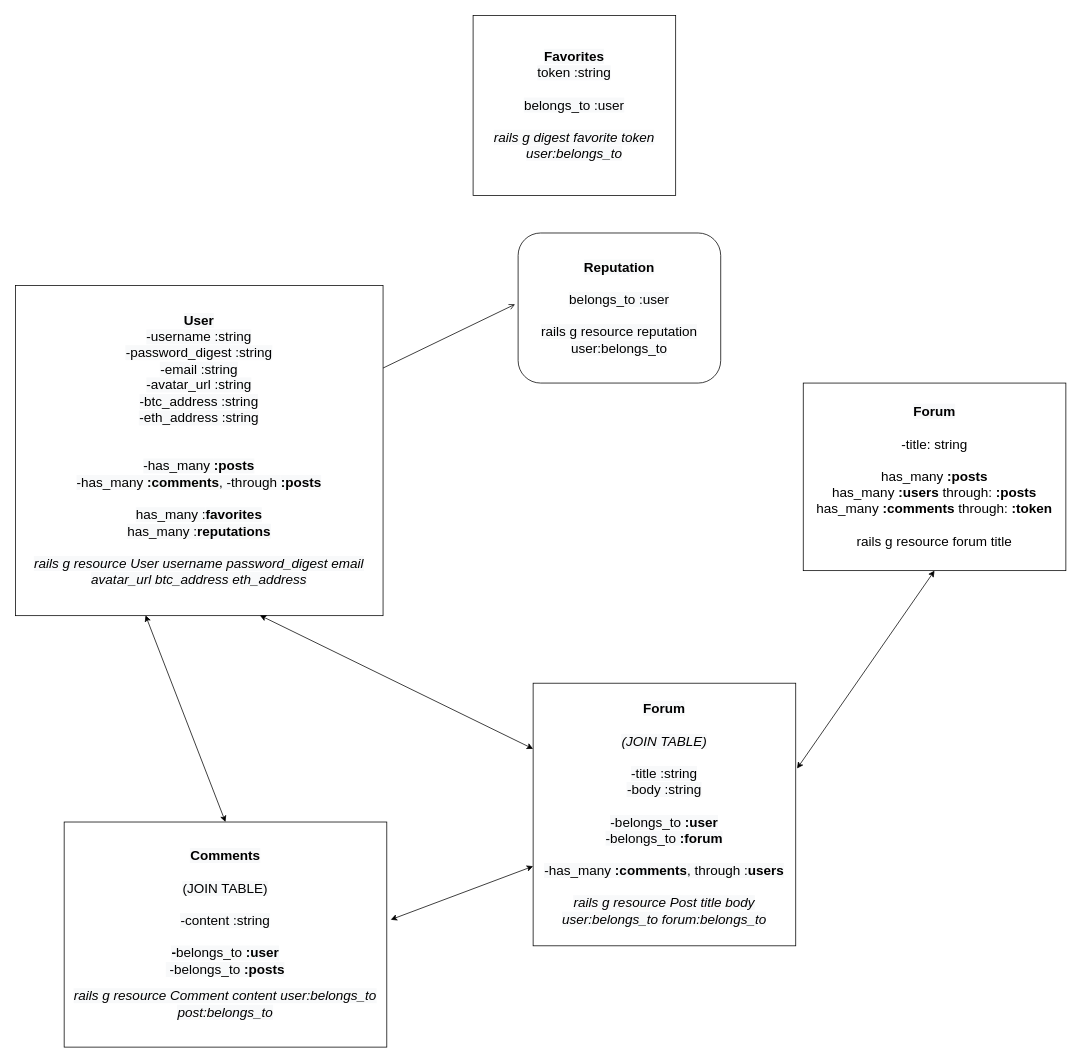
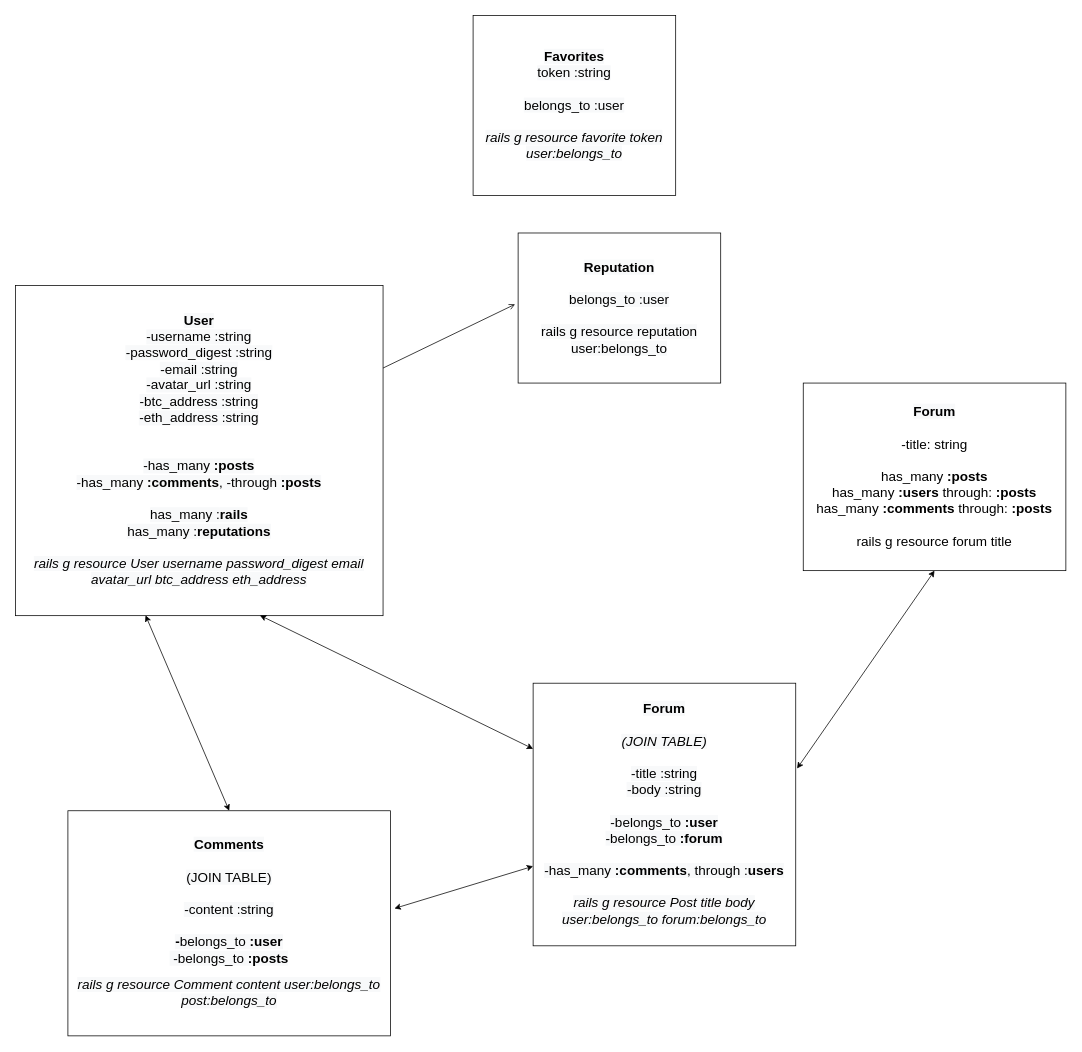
- <mxCell id="8" value="&lt;font style=&quot;font-size: 18px&quot;&gt;&lt;b style=&quot;color: rgb(0 , 0 , 0) ; background-color: rgb(248 , 249 , 250)&quot;&gt;Favorites&lt;/b&gt;&lt;br style=&quot;color: rgb(0 , 0 , 0) ; background-color: rgb(248 , 249 , 250)&quot;&gt;&lt;span style=&quot;color: rgb(0 , 0 , 0) ; background-color: rgb(248 , 249 , 250)&quot;&gt;token :string&lt;/span&gt;&lt;br style=&quot;color: rgb(0 , 0 , 0) ; background-color: rgb(248 , 249 , 250)&quot;&gt;&lt;br style=&quot;color: rgb(0 , 0 , 0) ; background-color: rgb(248 , 249 , 250)&quot;&gt;&lt;span style=&quot;color: rgb(0 , 0 , 0) ; background-color: rgb(248 , 249 , 250)&quot;&gt;belongs_to :user&lt;/span&gt;&lt;br style=&quot;color: rgb(0 , 0 , 0) ; background-color: rgb(248 , 249 , 250)&quot;&gt;&lt;br style=&quot;color: rgb(0 , 0 , 0) ; background-color: rgb(248 , 249 , 250)&quot;&gt;&lt;i style=&quot;color: rgb(0 , 0 , 0) ; background-color: rgb(248 , 249 , 250)&quot;&gt;rails g digest favorite token user:belongs_to&lt;/i&gt;&lt;br&gt;&lt;/font&gt;" style="rounded=0;whiteSpace=wrap;html=1;" parent="1" vertex="1"><mxGeometry x="630" y="20" width="270" height="240" as="geometry" /></mxCell>
+ <mxCell id="8" value="&lt;font style=&quot;font-size: 18px&quot;&gt;&lt;b style=&quot;color: rgb(0 , 0 , 0) ; background-color: rgb(248 , 249 , 250)&quot;&gt;Favorites&lt;/b&gt;&lt;br style=&quot;color: rgb(0 , 0 , 0) ; background-color: rgb(248 , 249 , 250)&quot;&gt;&lt;span style=&quot;color: rgb(0 , 0 , 0) ; background-color: rgb(248 , 249 , 250)&quot;&gt;token :string&lt;/span&gt;&lt;br style=&quot;color: rgb(0 , 0 , 0) ; background-color: rgb(248 , 249 , 250)&quot;&gt;&lt;br style=&quot;color: rgb(0 , 0 , 0) ; background-color: rgb(248 , 249 , 250)&quot;&gt;&lt;span style=&quot;color: rgb(0 , 0 , 0) ; background-color: rgb(248 , 249 , 250)&quot;&gt;belongs_to :user&lt;/span&gt;&lt;br style=&quot;color: rgb(0 , 0 , 0) ; background-color: rgb(248 , 249 , 250)&quot;&gt;&lt;br style=&quot;color: rgb(0 , 0 , 0) ; background-color: rgb(248 , 249 , 250)&quot;&gt;&lt;i style=&quot;color: rgb(0 , 0 , 0) ; background-color: rgb(248 , 249 , 250)&quot;&gt;rails g resource favorite token user:belongs_to&lt;/i&gt;&lt;br&gt;&lt;/font&gt;" style="rounded=0;whiteSpace=wrap;html=1;" parent="1" vertex="1"><mxGeometry x="630" y="20" width="270" height="240" as="geometry" /></mxCell>
- <mxCell id="9" value="&lt;font style=&quot;font-size: 18px&quot;&gt;&lt;b style=&quot;color: rgb(0 , 0 , 0) ; background-color: rgb(248 , 249 , 250)&quot;&gt;Reputation&lt;br&gt;&lt;/b&gt;&lt;br style=&quot;color: rgb(0 , 0 , 0) ; background-color: rgb(248 , 249 , 250)&quot;&gt;&lt;span style=&quot;color: rgb(0 , 0 , 0) ; background-color: rgb(248 , 249 , 250)&quot;&gt;belongs_to :user&lt;/span&gt;&lt;br style=&quot;color: rgb(0 , 0 , 0) ; background-color: rgb(248 , 249 , 250)&quot;&gt;&lt;br style=&quot;color: rgb(0 , 0 , 0) ; background-color: rgb(248 , 249 , 250)&quot;&gt;&lt;span style=&quot;color: rgb(0 , 0 , 0) ; background-color: rgb(248 , 249 , 250)&quot;&gt;rails g resource reputation user:belongs_to&lt;/span&gt;&lt;br&gt;&lt;/font&gt;" style="whiteSpace=wrap;html=1;rounded=1;" parent="1" vertex="1"><mxGeometry x="690" y="310" width="270" height="200" as="geometry" /></mxCell>
+ <mxCell id="9" value="&lt;font style=&quot;font-size: 18px&quot;&gt;&lt;b style=&quot;color: rgb(0 , 0 , 0) ; background-color: rgb(248 , 249 , 250)&quot;&gt;Reputation&lt;br&gt;&lt;/b&gt;&lt;br style=&quot;color: rgb(0 , 0 , 0) ; background-color: rgb(248 , 249 , 250)&quot;&gt;&lt;span style=&quot;color: rgb(0 , 0 , 0) ; background-color: rgb(248 , 249 , 250)&quot;&gt;belongs_to :user&lt;/span&gt;&lt;br style=&quot;color: rgb(0 , 0 , 0) ; background-color: rgb(248 , 249 , 250)&quot;&gt;&lt;br style=&quot;color: rgb(0 , 0 , 0) ; background-color: rgb(248 , 249 , 250)&quot;&gt;&lt;span style=&quot;color: rgb(0 , 0 , 0) ; background-color: rgb(248 , 249 , 250)&quot;&gt;rails g resource reputation user:belongs_to&lt;/span&gt;&lt;br&gt;&lt;/font&gt;" style="rounded=0;whiteSpace=wrap;html=1;" parent="1" vertex="1"><mxGeometry x="690" y="310" width="270" height="200" as="geometry" /></mxCell>
- <mxCell id="2" value="&lt;font style=&quot;font-size: 18px&quot;&gt;&lt;b style=&quot;color: rgb(0 , 0 , 0) ; background-color: rgb(248 , 249 , 250)&quot;&gt;User&lt;/b&gt;&lt;br style=&quot;color: rgb(0 , 0 , 0) ; background-color: rgb(248 , 249 , 250)&quot;&gt;&lt;span style=&quot;color: rgb(0 , 0 , 0) ; background-color: rgb(248 , 249 , 250)&quot;&gt;-username :string&lt;/span&gt;&lt;br style=&quot;color: rgb(0 , 0 , 0) ; background-color: rgb(248 , 249 , 250)&quot;&gt;&lt;span style=&quot;color: rgb(0 , 0 , 0) ; background-color: rgb(248 , 249 , 250)&quot;&gt;-password_digest :string&lt;/span&gt;&lt;br style=&quot;color: rgb(0 , 0 , 0) ; background-color: rgb(248 , 249 , 250)&quot;&gt;&lt;span style=&quot;color: rgb(0 , 0 , 0) ; background-color: rgb(248 , 249 , 250)&quot;&gt;-email :string&lt;/span&gt;&lt;br style=&quot;color: rgb(0 , 0 , 0) ; background-color: rgb(248 , 249 , 250)&quot;&gt;&lt;span style=&quot;color: rgb(0 , 0 , 0) ; background-color: rgb(248 , 249 , 250)&quot;&gt;-avatar_url :string&lt;/span&gt;&lt;br style=&quot;color: rgb(0 , 0 , 0) ; background-color: rgb(248 , 249 , 250)&quot;&gt;&lt;span style=&quot;color: rgb(0 , 0 , 0) ; background-color: rgb(248 , 249 , 250)&quot;&gt;-btc_address :string&lt;/span&gt;&lt;br style=&quot;color: rgb(0 , 0 , 0) ; background-color: rgb(248 , 249 , 250)&quot;&gt;&lt;span style=&quot;color: rgb(0 , 0 , 0) ; background-color: rgb(248 , 249 , 250)&quot;&gt;-eth_address :string&lt;/span&gt;&lt;br style=&quot;color: rgb(0 , 0 , 0) ; background-color: rgb(248 , 249 , 250)&quot;&gt;&lt;br style=&quot;color: rgb(0 , 0 , 0) ; background-color: rgb(248 , 249 , 250)&quot;&gt;&lt;br style=&quot;color: rgb(0 , 0 , 0) ; background-color: rgb(248 , 249 , 250)&quot;&gt;&lt;span style=&quot;color: rgb(0 , 0 , 0) ; background-color: rgb(248 , 249 , 250)&quot;&gt;-has_many&amp;nbsp;&lt;/span&gt;&lt;b style=&quot;color: rgb(0 , 0 , 0) ; background-color: rgb(248 , 249 , 250)&quot;&gt;:posts&lt;/b&gt;&lt;br style=&quot;color: rgb(0 , 0 , 0) ; background-color: rgb(248 , 249 , 250)&quot;&gt;&lt;span style=&quot;color: rgb(0 , 0 , 0) ; background-color: rgb(248 , 249 , 250)&quot;&gt;-has_many&amp;nbsp;&lt;/span&gt;&lt;b style=&quot;color: rgb(0 , 0 , 0) ; background-color: rgb(248 , 249 , 250)&quot;&gt;:comments&lt;/b&gt;&lt;span style=&quot;color: rgb(0 , 0 , 0) ; background-color: rgb(248 , 249 , 250)&quot;&gt;, -through&amp;nbsp;&lt;/span&gt;&lt;b style=&quot;color: rgb(0 , 0 , 0) ; background-color: rgb(248 , 249 , 250)&quot;&gt;:posts&lt;/b&gt;&lt;br style=&quot;color: rgb(0 , 0 , 0) ; background-color: rgb(248 , 249 , 250)&quot;&gt;&lt;br style=&quot;color: rgb(0 , 0 , 0) ; background-color: rgb(248 , 249 , 250)&quot;&gt;&lt;span style=&quot;color: rgb(0 , 0 , 0) ; background-color: rgb(248 , 249 , 250)&quot;&gt;has_many :&lt;/span&gt;&lt;b style=&quot;color: rgb(0 , 0 , 0) ; background-color: rgb(248 , 249 , 250)&quot;&gt;favorites&lt;br&gt;&lt;/b&gt;&lt;span style=&quot;color: rgb(0 , 0 , 0) ; background-color: rgb(248 , 249 , 250)&quot;&gt;has_many :&lt;/span&gt;&lt;b style=&quot;color: rgb(0 , 0 , 0) ; background-color: rgb(248 , 249 , 250)&quot;&gt;reputations&lt;/b&gt;&lt;br style=&quot;color: rgb(0 , 0 , 0) ; background-color: rgb(248 , 249 , 250)&quot;&gt;&lt;br style=&quot;color: rgb(0 , 0 , 0) ; background-color: rgb(248 , 249 , 250)&quot;&gt;&lt;i style=&quot;color: rgb(0 , 0 , 0) ; background-color: rgb(248 , 249 , 250)&quot;&gt;rails g resource User username password_digest email avatar_url btc_address eth_address&lt;/i&gt;&lt;br&gt;&lt;/font&gt;" style="rounded=0;whiteSpace=wrap;html=1;" parent="1" vertex="1"><mxGeometry x="20" y="380" width="490" height="440" as="geometry" /></mxCell>
+ <mxCell id="2" value="&lt;font style=&quot;font-size: 18px&quot;&gt;&lt;b style=&quot;color: rgb(0 , 0 , 0) ; background-color: rgb(248 , 249 , 250)&quot;&gt;User&lt;/b&gt;&lt;br style=&quot;color: rgb(0 , 0 , 0) ; background-color: rgb(248 , 249 , 250)&quot;&gt;&lt;span style=&quot;color: rgb(0 , 0 , 0) ; background-color: rgb(248 , 249 , 250)&quot;&gt;-username :string&lt;/span&gt;&lt;br style=&quot;color: rgb(0 , 0 , 0) ; background-color: rgb(248 , 249 , 250)&quot;&gt;&lt;span style=&quot;color: rgb(0 , 0 , 0) ; background-color: rgb(248 , 249 , 250)&quot;&gt;-password_digest :string&lt;/span&gt;&lt;br style=&quot;color: rgb(0 , 0 , 0) ; background-color: rgb(248 , 249 , 250)&quot;&gt;&lt;span style=&quot;color: rgb(0 , 0 , 0) ; background-color: rgb(248 , 249 , 250)&quot;&gt;-email :string&lt;/span&gt;&lt;br style=&quot;color: rgb(0 , 0 , 0) ; background-color: rgb(248 , 249 , 250)&quot;&gt;&lt;span style=&quot;color: rgb(0 , 0 , 0) ; background-color: rgb(248 , 249 , 250)&quot;&gt;-avatar_url :string&lt;/span&gt;&lt;br style=&quot;color: rgb(0 , 0 , 0) ; background-color: rgb(248 , 249 , 250)&quot;&gt;&lt;span style=&quot;color: rgb(0 , 0 , 0) ; background-color: rgb(248 , 249 , 250)&quot;&gt;-btc_address :string&lt;/span&gt;&lt;br style=&quot;color: rgb(0 , 0 , 0) ; background-color: rgb(248 , 249 , 250)&quot;&gt;&lt;span style=&quot;color: rgb(0 , 0 , 0) ; background-color: rgb(248 , 249 , 250)&quot;&gt;-eth_address :string&lt;/span&gt;&lt;br style=&quot;color: rgb(0 , 0 , 0) ; background-color: rgb(248 , 249 , 250)&quot;&gt;&lt;br style=&quot;color: rgb(0 , 0 , 0) ; background-color: rgb(248 , 249 , 250)&quot;&gt;&lt;br style=&quot;color: rgb(0 , 0 , 0) ; background-color: rgb(248 , 249 , 250)&quot;&gt;&lt;span style=&quot;color: rgb(0 , 0 , 0) ; background-color: rgb(248 , 249 , 250)&quot;&gt;-has_many&amp;nbsp;&lt;/span&gt;&lt;b style=&quot;color: rgb(0 , 0 , 0) ; background-color: rgb(248 , 249 , 250)&quot;&gt;:posts&lt;/b&gt;&lt;br style=&quot;color: rgb(0 , 0 , 0) ; background-color: rgb(248 , 249 , 250)&quot;&gt;&lt;span style=&quot;color: rgb(0 , 0 , 0) ; background-color: rgb(248 , 249 , 250)&quot;&gt;-has_many&amp;nbsp;&lt;/span&gt;&lt;b style=&quot;color: rgb(0 , 0 , 0) ; background-color: rgb(248 , 249 , 250)&quot;&gt;:comments&lt;/b&gt;&lt;span style=&quot;color: rgb(0 , 0 , 0) ; background-color: rgb(248 , 249 , 250)&quot;&gt;, -through&amp;nbsp;&lt;/span&gt;&lt;b style=&quot;color: rgb(0 , 0 , 0) ; background-color: rgb(248 , 249 , 250)&quot;&gt;:posts&lt;/b&gt;&lt;br style=&quot;color: rgb(0 , 0 , 0) ; background-color: rgb(248 , 249 , 250)&quot;&gt;&lt;br style=&quot;color: rgb(0 , 0 , 0) ; background-color: rgb(248 , 249 , 250)&quot;&gt;&lt;span style=&quot;color: rgb(0 , 0 , 0) ; background-color: rgb(248 , 249 , 250)&quot;&gt;has_many :&lt;/span&gt;&lt;b style=&quot;color: rgb(0 , 0 , 0) ; background-color: rgb(248 , 249 , 250)&quot;&gt;rails&lt;br&gt;&lt;/b&gt;&lt;span style=&quot;color: rgb(0 , 0 , 0) ; background-color: rgb(248 , 249 , 250)&quot;&gt;has_many :&lt;/span&gt;&lt;b style=&quot;color: rgb(0 , 0 , 0) ; background-color: rgb(248 , 249 , 250)&quot;&gt;reputations&lt;/b&gt;&lt;br style=&quot;color: rgb(0 , 0 , 0) ; background-color: rgb(248 , 249 , 250)&quot;&gt;&lt;br style=&quot;color: rgb(0 , 0 , 0) ; background-color: rgb(248 , 249 , 250)&quot;&gt;&lt;i style=&quot;color: rgb(0 , 0 , 0) ; background-color: rgb(248 , 249 , 250)&quot;&gt;rails g resource User username password_digest email avatar_url btc_address eth_address&lt;/i&gt;&lt;br&gt;&lt;/font&gt;" style="rounded=0;whiteSpace=wrap;html=1;" parent="1" vertex="1"><mxGeometry x="20" y="380" width="490" height="440" as="geometry" /></mxCell>
- <mxCell id="11" value="&lt;font style=&quot;font-size: 18px&quot;&gt;&lt;font color=&quot;#000000&quot;&gt;&lt;span style=&quot;background-color: rgb(248 , 249 , 250)&quot;&gt;&lt;b&gt;Forum&lt;br&gt;&lt;/b&gt;&lt;/span&gt;&lt;/font&gt;&lt;br&gt;-title: string&lt;br&gt;&lt;br&gt;has_many &lt;b&gt;:posts&lt;br&gt;&lt;/b&gt;has_many &lt;b&gt;:users &lt;/b&gt;through:&lt;b&gt; :posts&lt;br&gt;&lt;/b&gt;has_many &lt;b&gt;:comments&lt;/b&gt;&amp;nbsp;through:&amp;nbsp;&lt;b&gt;:token&lt;br&gt;&lt;/b&gt;&lt;br&gt;rails g resource forum title&lt;br&gt;&lt;/font&gt;" style="rounded=0;whiteSpace=wrap;html=1;" vertex="1" parent="1"><mxGeometry x="1070" y="510" width="350" height="250" as="geometry" /></mxCell>
+ <mxCell id="11" value="&lt;font style=&quot;font-size: 18px&quot;&gt;&lt;font color=&quot;#000000&quot;&gt;&lt;span style=&quot;background-color: rgb(248 , 249 , 250)&quot;&gt;&lt;b&gt;Forum&lt;br&gt;&lt;/b&gt;&lt;/span&gt;&lt;/font&gt;&lt;br&gt;-title: string&lt;br&gt;&lt;br&gt;has_many &lt;b&gt;:posts&lt;br&gt;&lt;/b&gt;has_many &lt;b&gt;:users &lt;/b&gt;through:&lt;b&gt; :posts&lt;br&gt;&lt;/b&gt;has_many &lt;b&gt;:comments&lt;/b&gt;&amp;nbsp;through:&amp;nbsp;&lt;b&gt;:posts&lt;br&gt;&lt;/b&gt;&lt;br&gt;rails g resource forum title&lt;br&gt;&lt;/font&gt;" style="rounded=0;whiteSpace=wrap;html=1;" vertex="1" parent="1"><mxGeometry x="1070" y="510" width="350" height="250" as="geometry" /></mxCell>
- <mxCell id="4" value="&lt;font&gt;&lt;font style=&quot;color: rgb(0 , 0 , 0) ; font-size: 18px ; background-color: rgb(248 , 249 , 250)&quot;&gt;&lt;b&gt;Comments&lt;/b&gt;&lt;b&gt;&lt;br&gt;&lt;/b&gt;&lt;br&gt;(JOIN TABLE)&lt;br&gt;&lt;br&gt;-content :string&lt;br&gt;&lt;br&gt;&lt;b&gt;-&lt;/b&gt;belongs_to&amp;nbsp;&lt;b&gt;:user&lt;/b&gt;&lt;br&gt;&lt;b&gt;&amp;nbsp;&lt;/b&gt;-belongs_to&amp;nbsp;&lt;b&gt;:posts&lt;br&gt;&lt;/b&gt;&lt;/font&gt;&lt;br style=&quot;color: rgb(0 , 0 , 0) ; font-size: 18px ; background-color: rgb(248 , 249 , 250)&quot;&gt;&lt;i style=&quot;color: rgb(0 , 0 , 0) ; font-size: 18px ; background-color: rgb(248 , 249 , 250)&quot;&gt;rails g resource Comment content user:belongs_to post:belongs_to&lt;/i&gt;&lt;br&gt;&lt;/font&gt;" style="rounded=0;whiteSpace=wrap;html=1;" parent="1" vertex="1"><mxGeometry x="85" y="1095" width="430" height="300" as="geometry" /></mxCell>
+ <mxCell id="4" value="&lt;font&gt;&lt;font style=&quot;color: rgb(0 , 0 , 0) ; font-size: 18px ; background-color: rgb(248 , 249 , 250)&quot;&gt;&lt;b&gt;Comments&lt;/b&gt;&lt;b&gt;&lt;br&gt;&lt;/b&gt;&lt;br&gt;(JOIN TABLE)&lt;br&gt;&lt;br&gt;-content :string&lt;br&gt;&lt;br&gt;&lt;b&gt;-&lt;/b&gt;belongs_to&amp;nbsp;&lt;b&gt;:user&lt;/b&gt;&lt;br&gt;&lt;b&gt;&amp;nbsp;&lt;/b&gt;-belongs_to&amp;nbsp;&lt;b&gt;:posts&lt;br&gt;&lt;/b&gt;&lt;/font&gt;&lt;br style=&quot;color: rgb(0 , 0 , 0) ; font-size: 18px ; background-color: rgb(248 , 249 , 250)&quot;&gt;&lt;i style=&quot;color: rgb(0 , 0 , 0) ; font-size: 18px ; background-color: rgb(248 , 249 , 250)&quot;&gt;rails g resource Comment content user:belongs_to post:belongs_to&lt;/i&gt;&lt;br&gt;&lt;/font&gt;" style="rounded=0;whiteSpace=wrap;html=1;" parent="1" vertex="1"><mxGeometry x="90" y="1080" width="430" height="300" as="geometry" /></mxCell>
